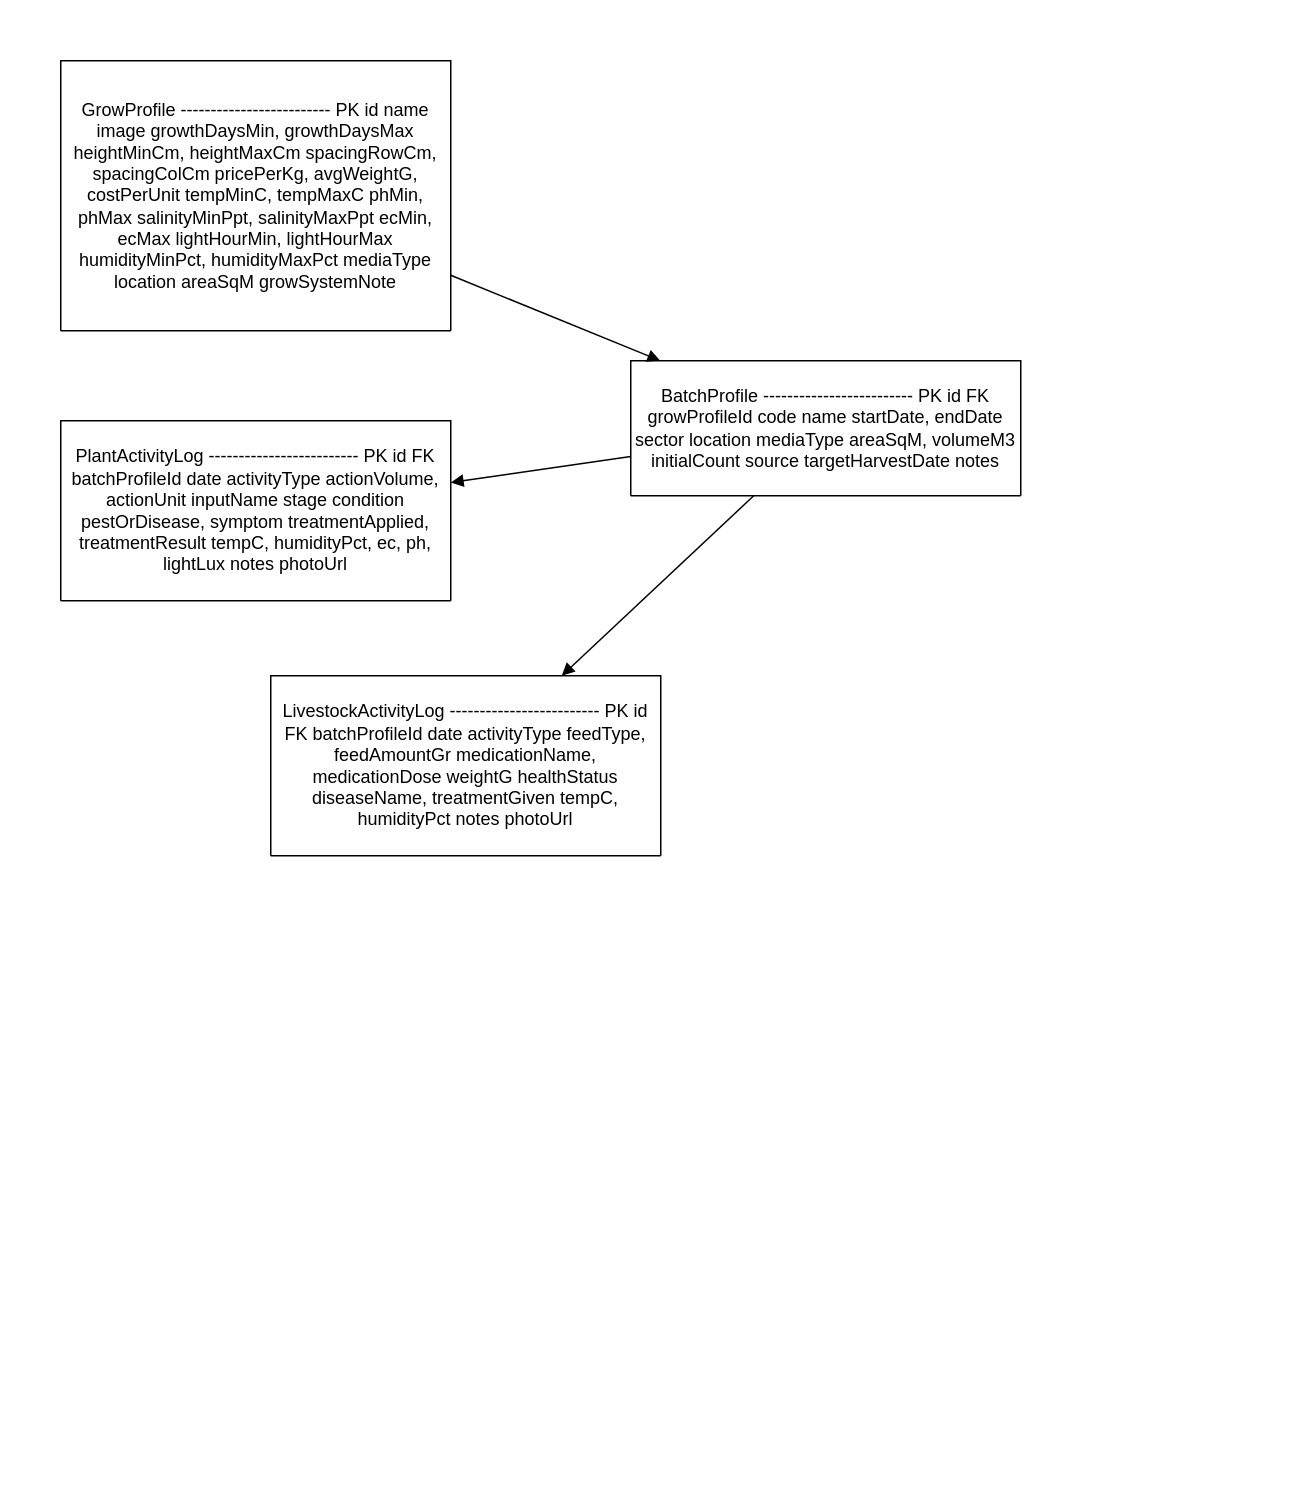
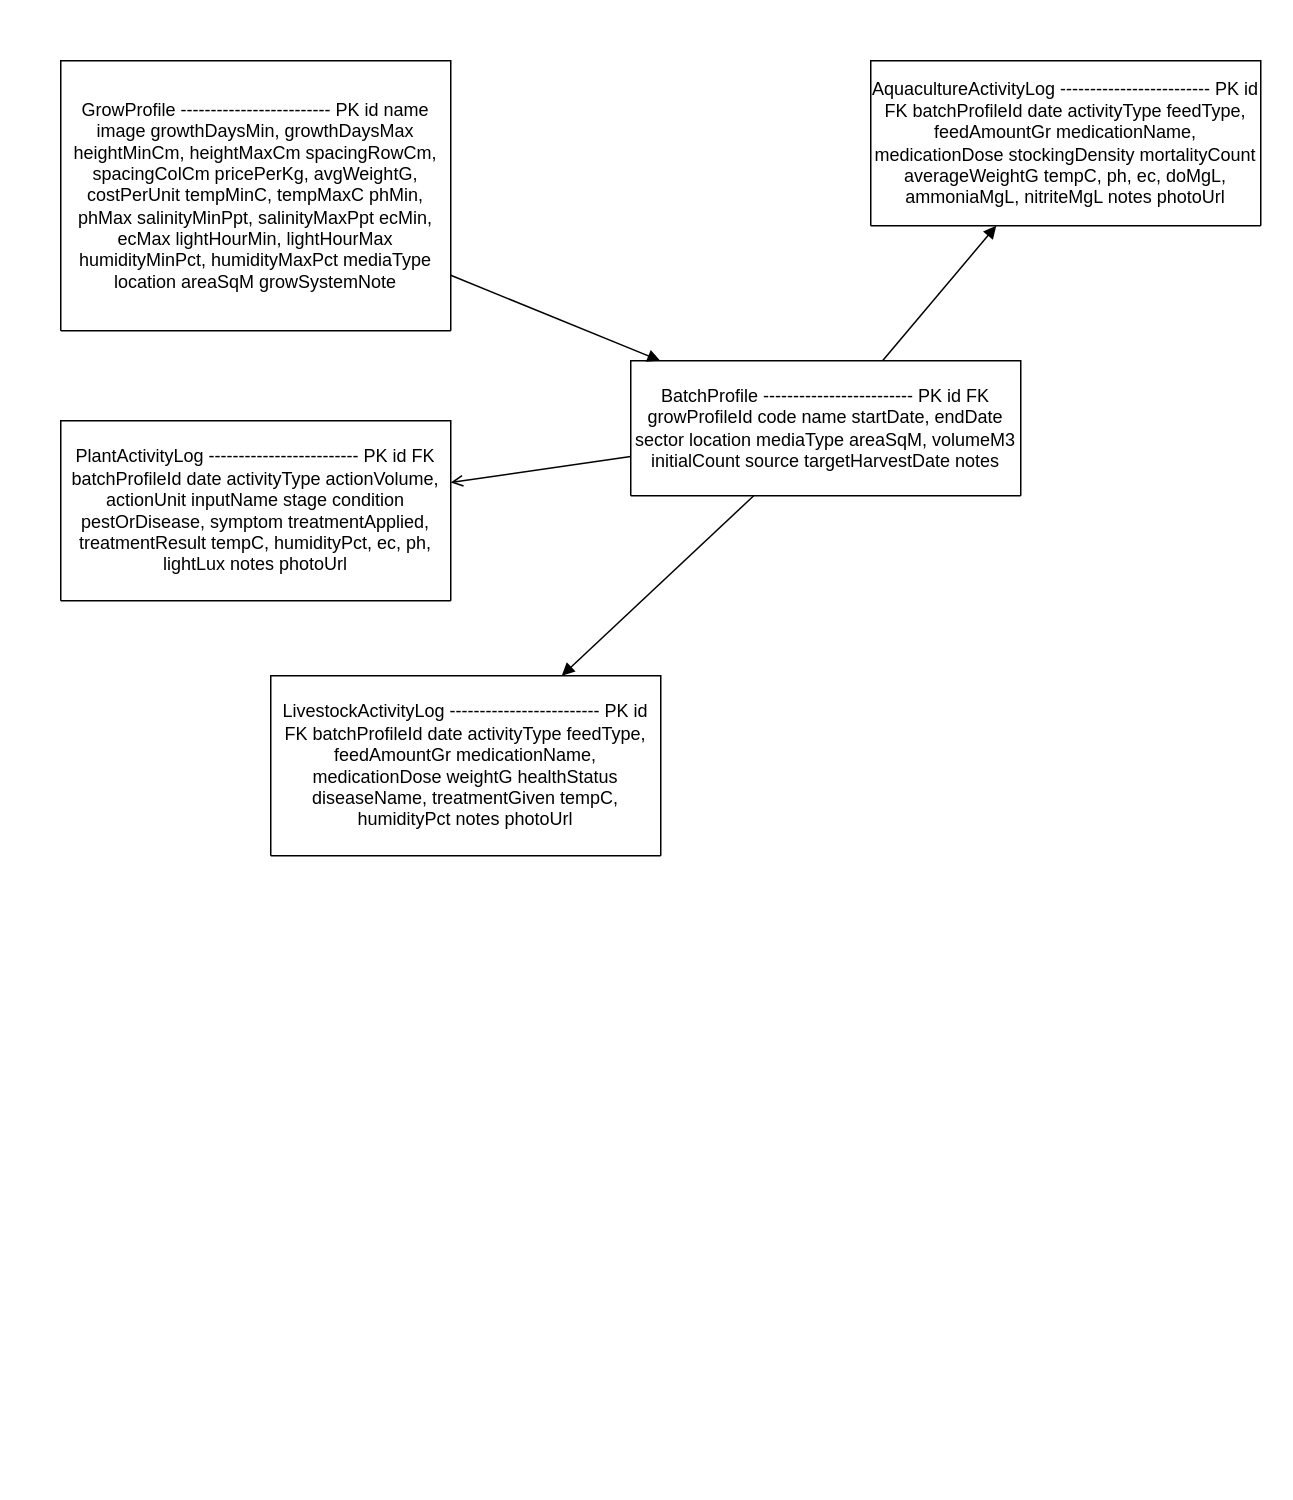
+ <mxCell id="8" value="AquacultureActivityLog ------------------------- PK id FK batchProfileId date activityType feedType, feedAmountGr medicationName, medicationDose stockingDensity mortalityCount averageWeightG tempC, ph, ec, doMgL, ammoniaMgL, nitriteMgL notes photoUrl" style="shape=swimlane;whiteSpace=wrap;startSize=110;" vertex="1" parent="1"><mxGeometry x="580" y="40" width="260" height="110" as="geometry" /></mxCell>
+ <mxCell id="12" style="endArrow=block;edgeStyle=elbowEdge;rounded=0;" edge="1" parent="1" source="5" target="8"><mxGeometry relative="1" as="geometry" /></mxCell>
- <mxCell id="10" style="endArrow=block;edgeStyle=elbowEdge;rounded=0;" edge="1" parent="1" source="5" target="6"><mxGeometry relative="1" as="geometry" /></mxCell>
+ <mxCell id="10" style="endArrow=open;edgeStyle=elbowEdge;rounded=0;" edge="1" parent="1" source="5" target="6"><mxGeometry relative="1" as="geometry" /></mxCell>
